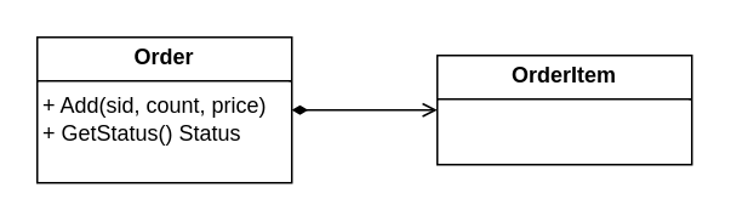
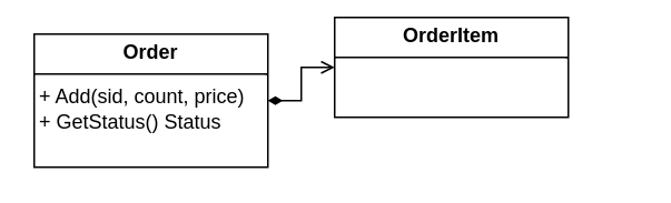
- <mxCell id="2" value="&lt;p style=&quot;margin:0px;margin-top:4px;text-align:center;&quot;&gt;&lt;b&gt;OrderItem&lt;/b&gt;&lt;/p&gt;&lt;hr size=&quot;1&quot; style=&quot;border-style:solid;&quot;&gt;&lt;div style=&quot;height:2px;&quot;&gt;&lt;/div&gt;" style="verticalAlign=top;align=left;overflow=fill;html=1;whiteSpace=wrap;" vertex="1" parent="1"><mxGeometry x="240" y="30" width="140" height="60" as="geometry" /></mxCell>
+ <mxCell id="2" value="&lt;p style=&quot;margin:0px;margin-top:4px;text-align:center;&quot;&gt;&lt;b&gt;OrderItem&lt;/b&gt;&lt;/p&gt;&lt;hr size=&quot;1&quot; style=&quot;border-style:solid;&quot;&gt;&lt;div style=&quot;height:2px;&quot;&gt;&lt;/div&gt;" style="verticalAlign=top;align=left;overflow=fill;html=1;whiteSpace=wrap;" vertex="1" parent="1"><mxGeometry x="200" y="10" width="140" height="60" as="geometry" /></mxCell>
